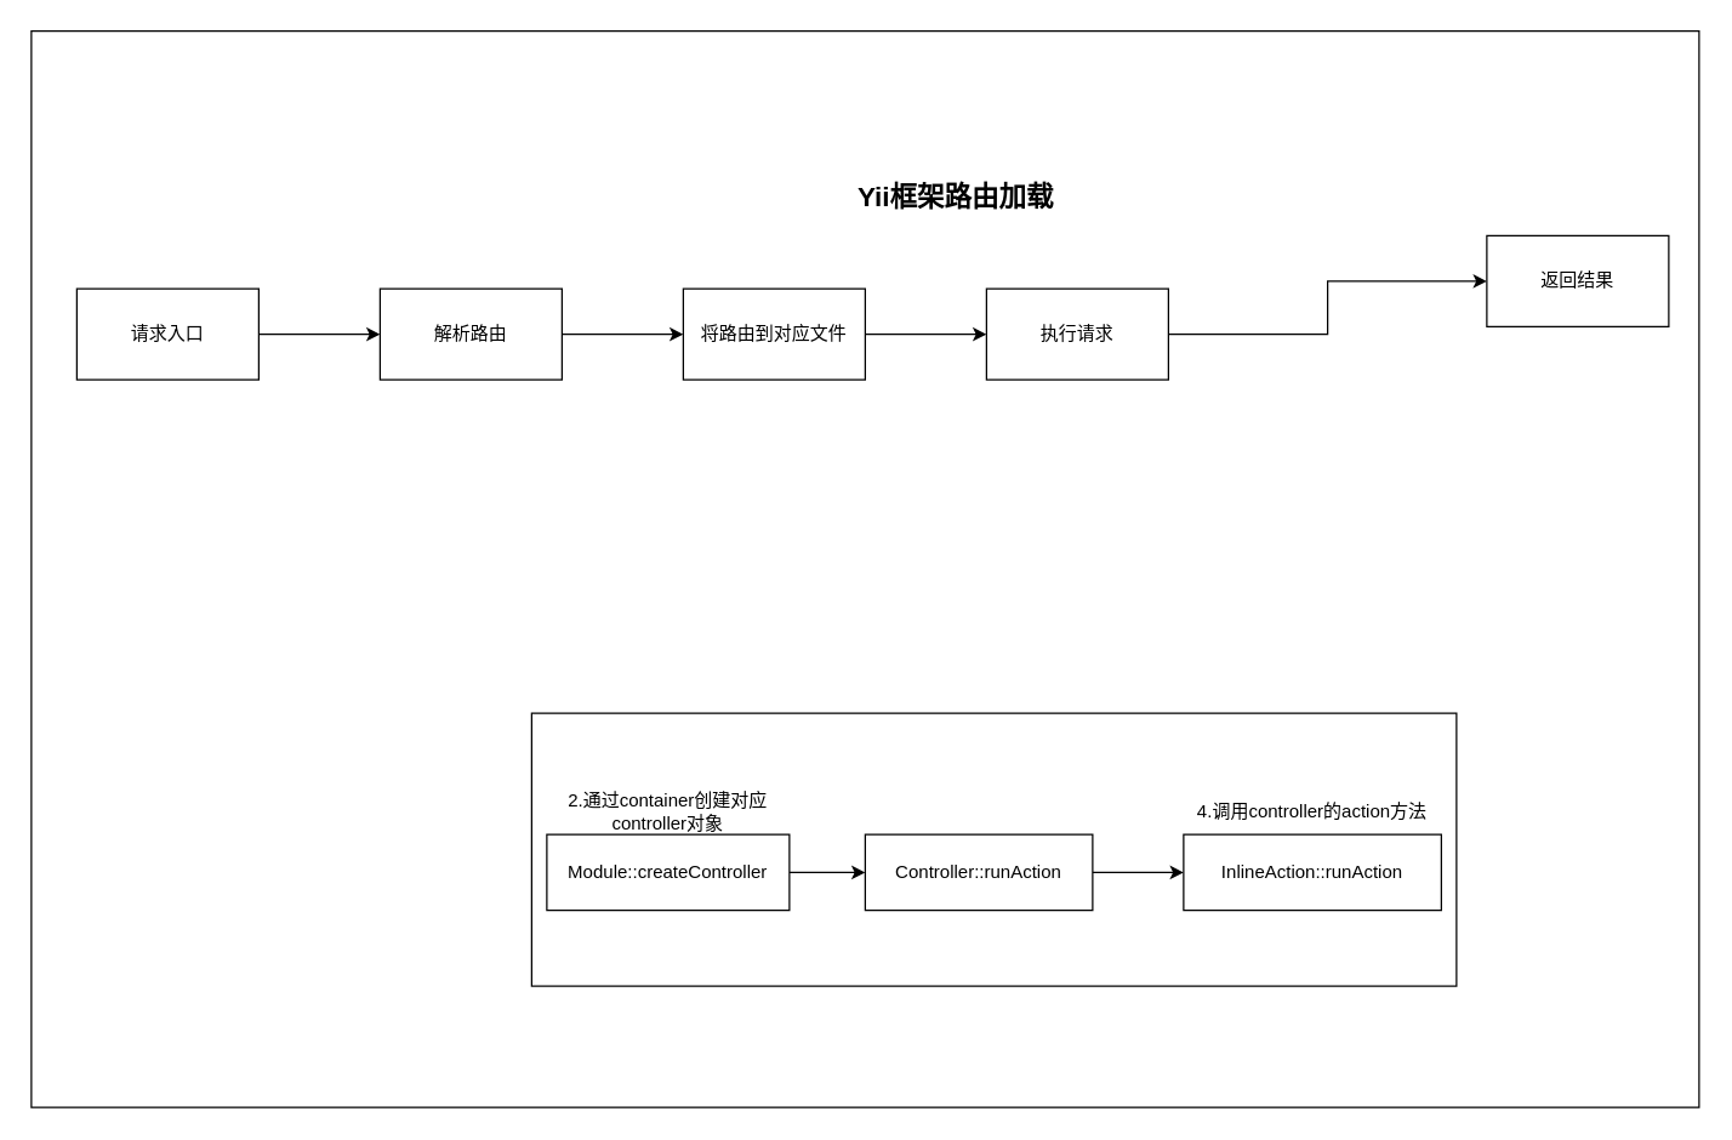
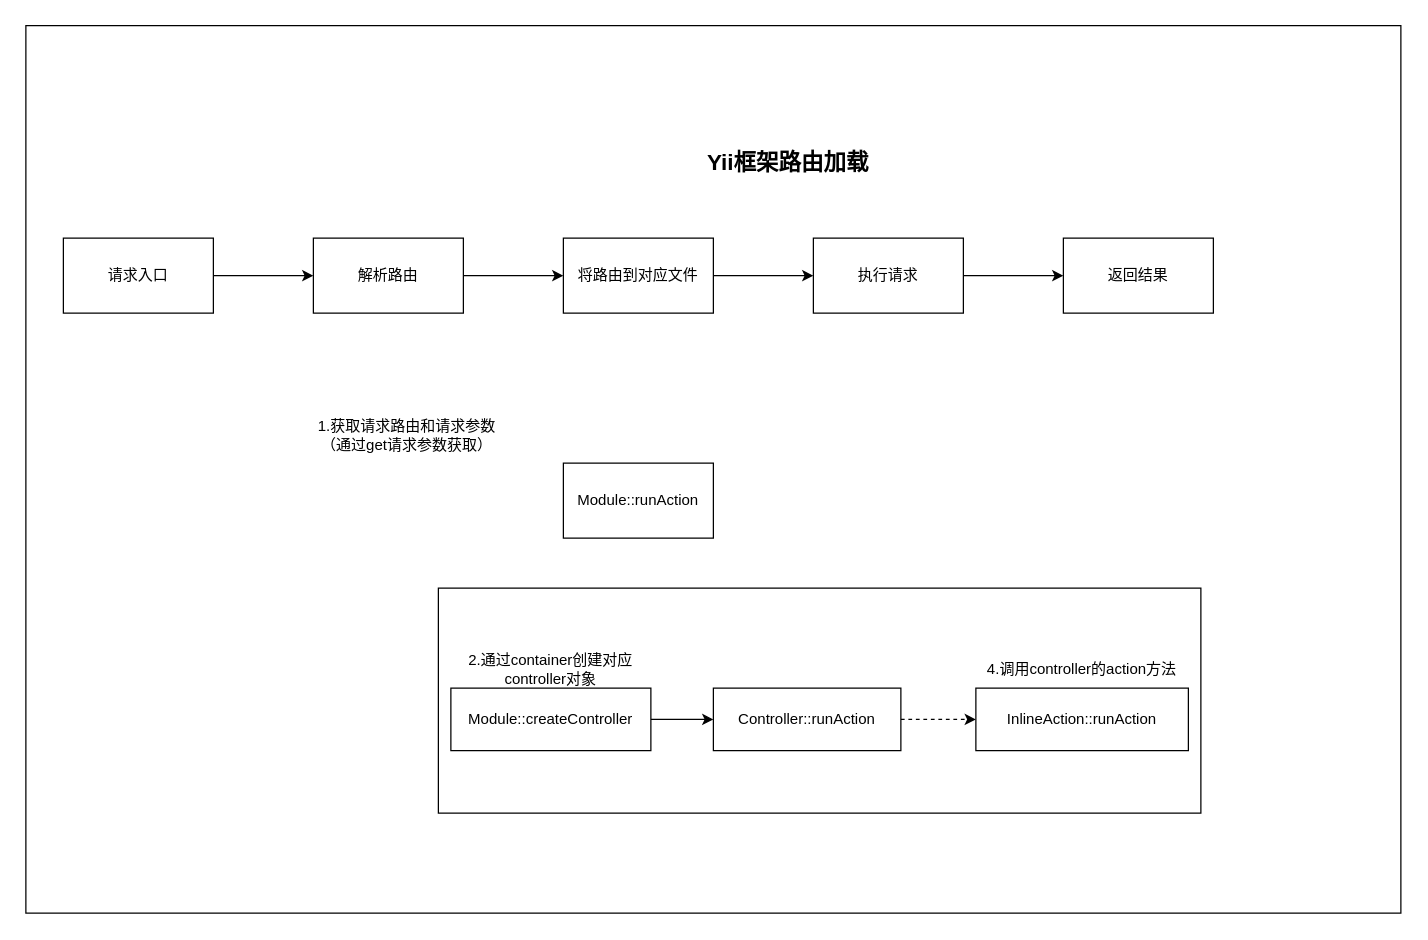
- <mxCell id="12" value="返回结果" style="whiteSpace=wrap;html=1;rounded=0;" parent="1" vertex="1"><mxGeometry x="980" y="155" width="120" height="60" as="geometry" /></mxCell>
+ <mxCell id="12" value="返回结果" style="whiteSpace=wrap;html=1;rounded=0;" parent="1" vertex="1"><mxGeometry x="850" y="190" width="120" height="60" as="geometry" /></mxCell>
+ <mxCell id="13" value="1.获取请求路由和请求参数（通过get请求参数获取）" style="text;html=1;strokeColor=none;fillColor=none;align=center;verticalAlign=middle;whiteSpace=wrap;rounded=0;" parent="1" vertex="1"><mxGeometry x="250" y="325" width="150" height="45" as="geometry" /></mxCell>
+ <mxCell id="14" value="Module::runAction" style="rounded=0;whiteSpace=wrap;html=1;" parent="1" vertex="1"><mxGeometry x="450" y="370" width="120" height="60" as="geometry" /></mxCell>
- <mxCell id="17" style="edgeStyle=orthogonalEdgeStyle;rounded=0;orthogonalLoop=1;jettySize=auto;html=1;exitX=1;exitY=0.5;exitDx=0;exitDy=0;entryX=0;entryY=0.5;entryDx=0;entryDy=0;" edge="1" parent="1" source="18" target="20"><mxGeometry relative="1" as="geometry" /></mxCell>
+ <mxCell id="17" style="edgeStyle=orthogonalEdgeStyle;rounded=0;orthogonalLoop=1;jettySize=auto;html=1;exitX=1;exitY=0.5;exitDx=0;exitDy=0;entryX=0;entryY=0.5;entryDx=0;entryDy=0;dashed=1;" edge="1" parent="1" source="18" target="20"><mxGeometry relative="1" as="geometry" /></mxCell>
